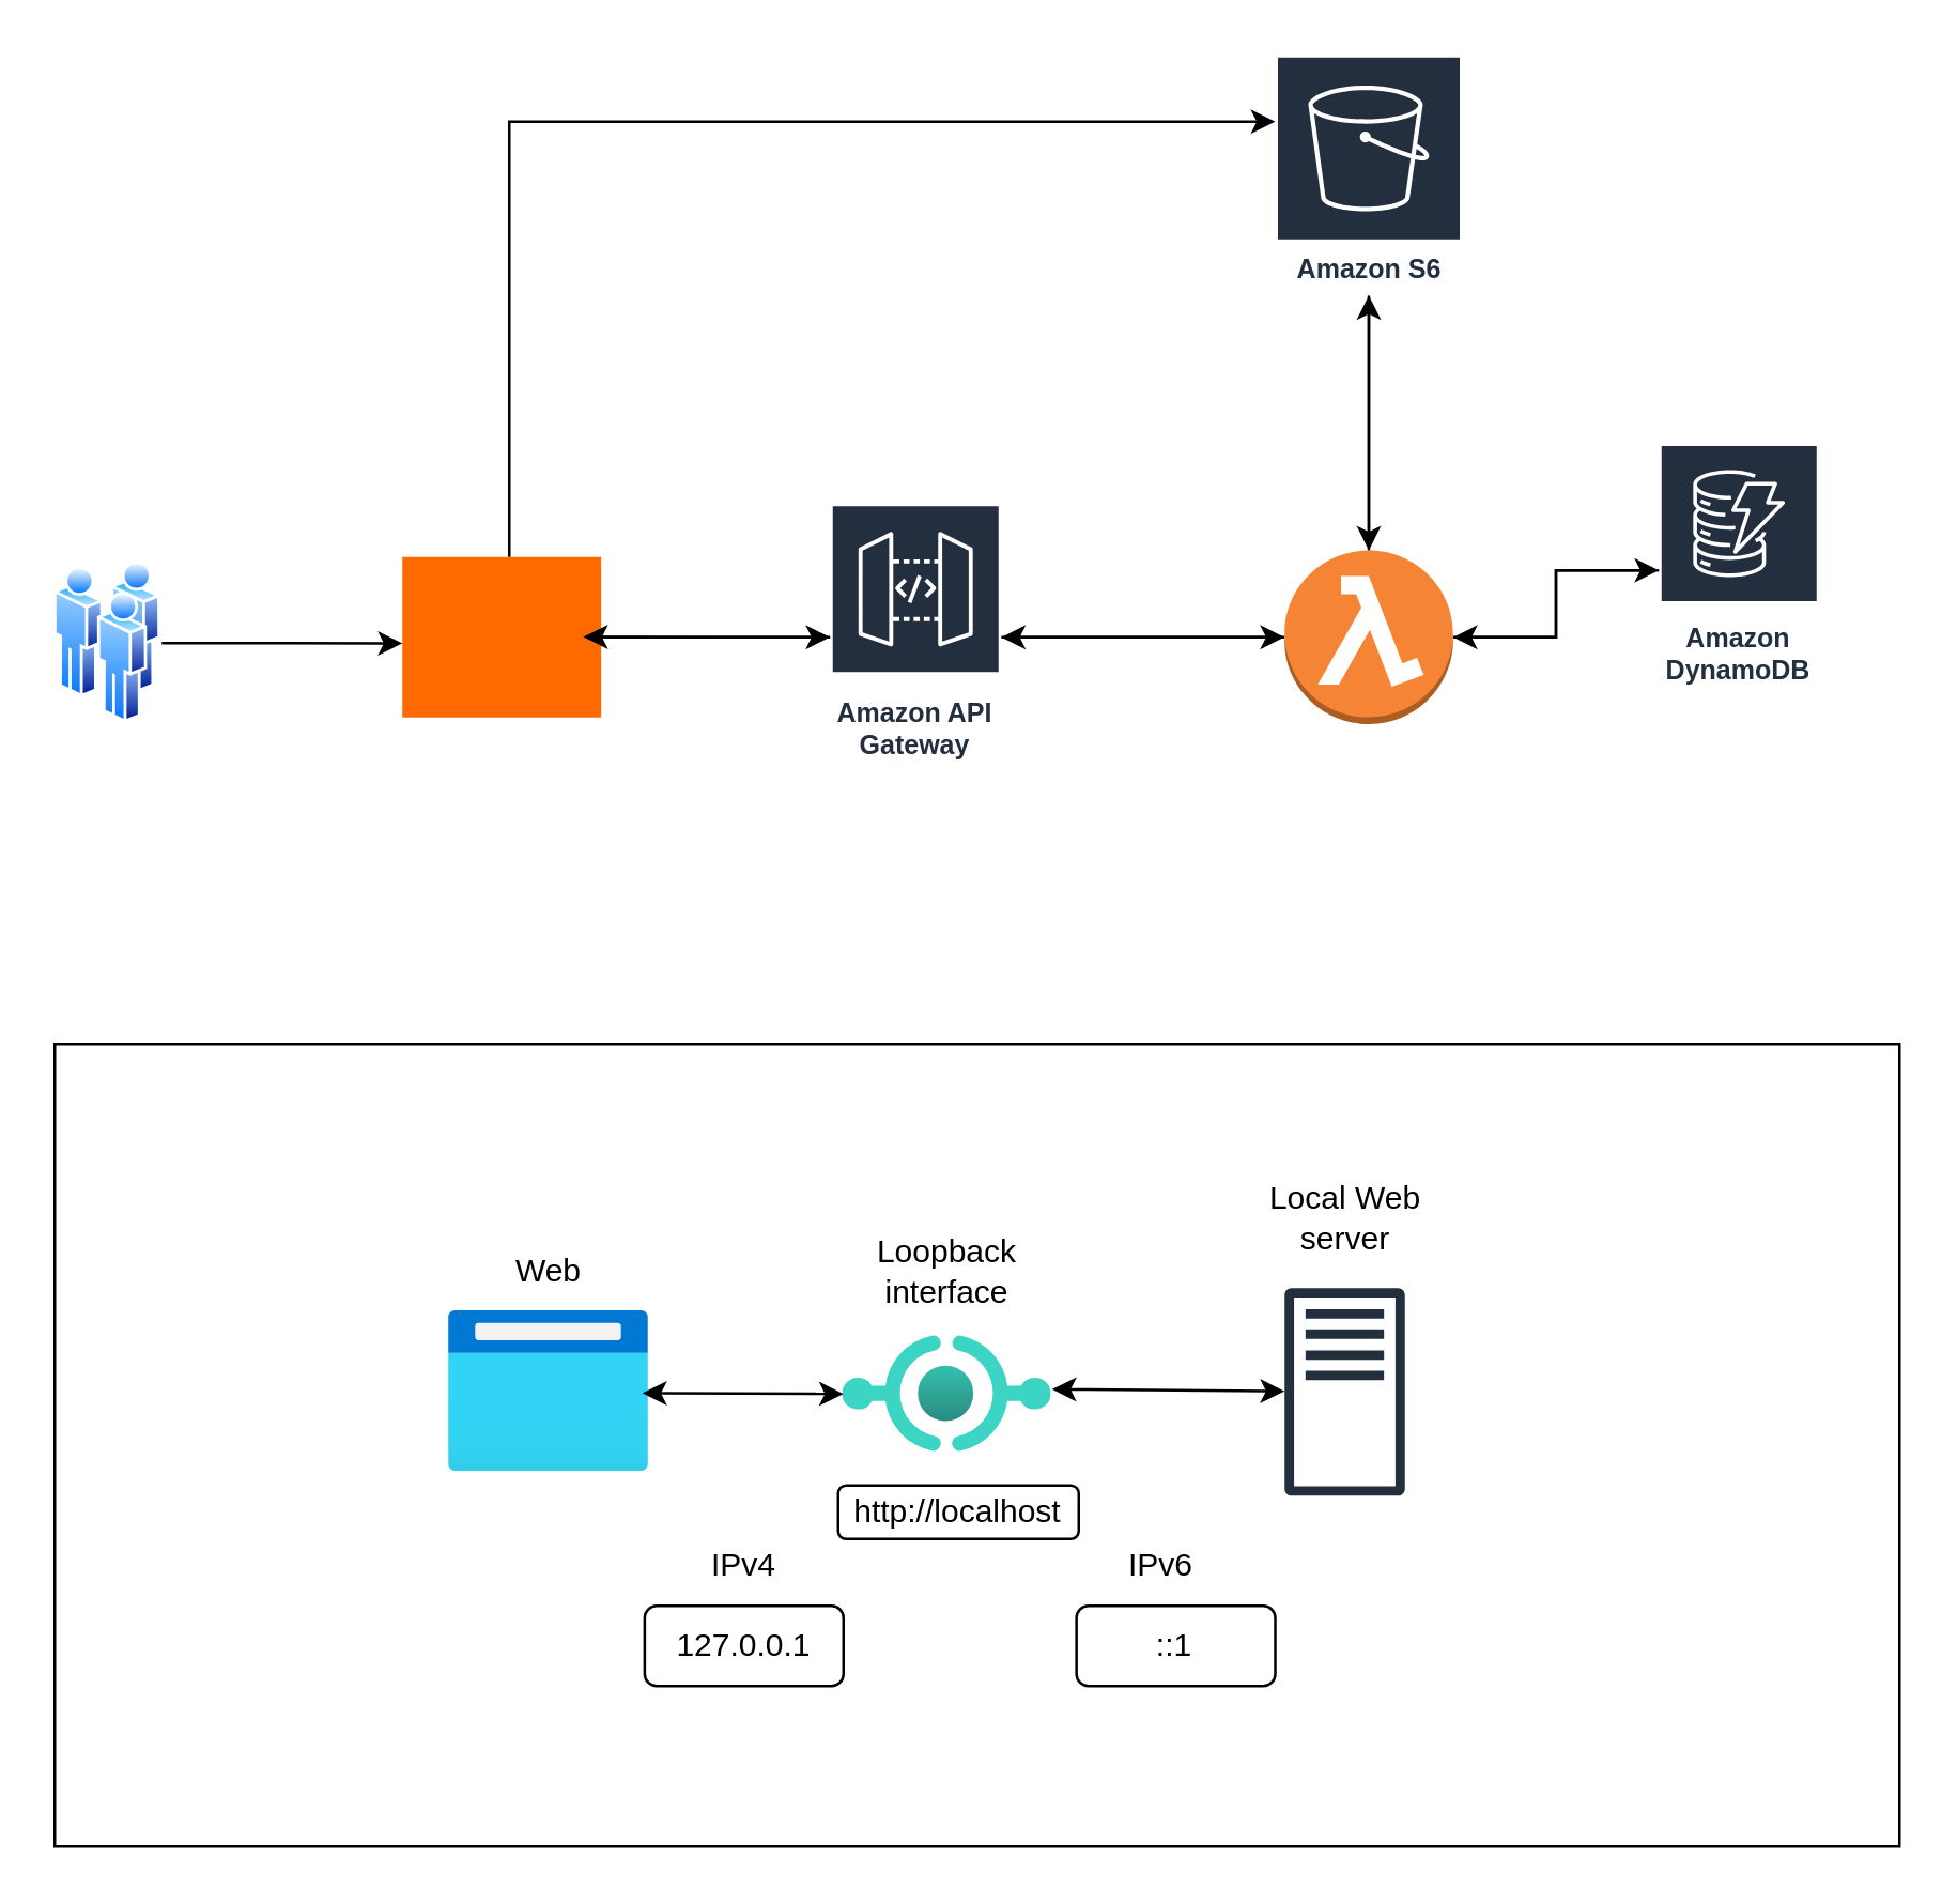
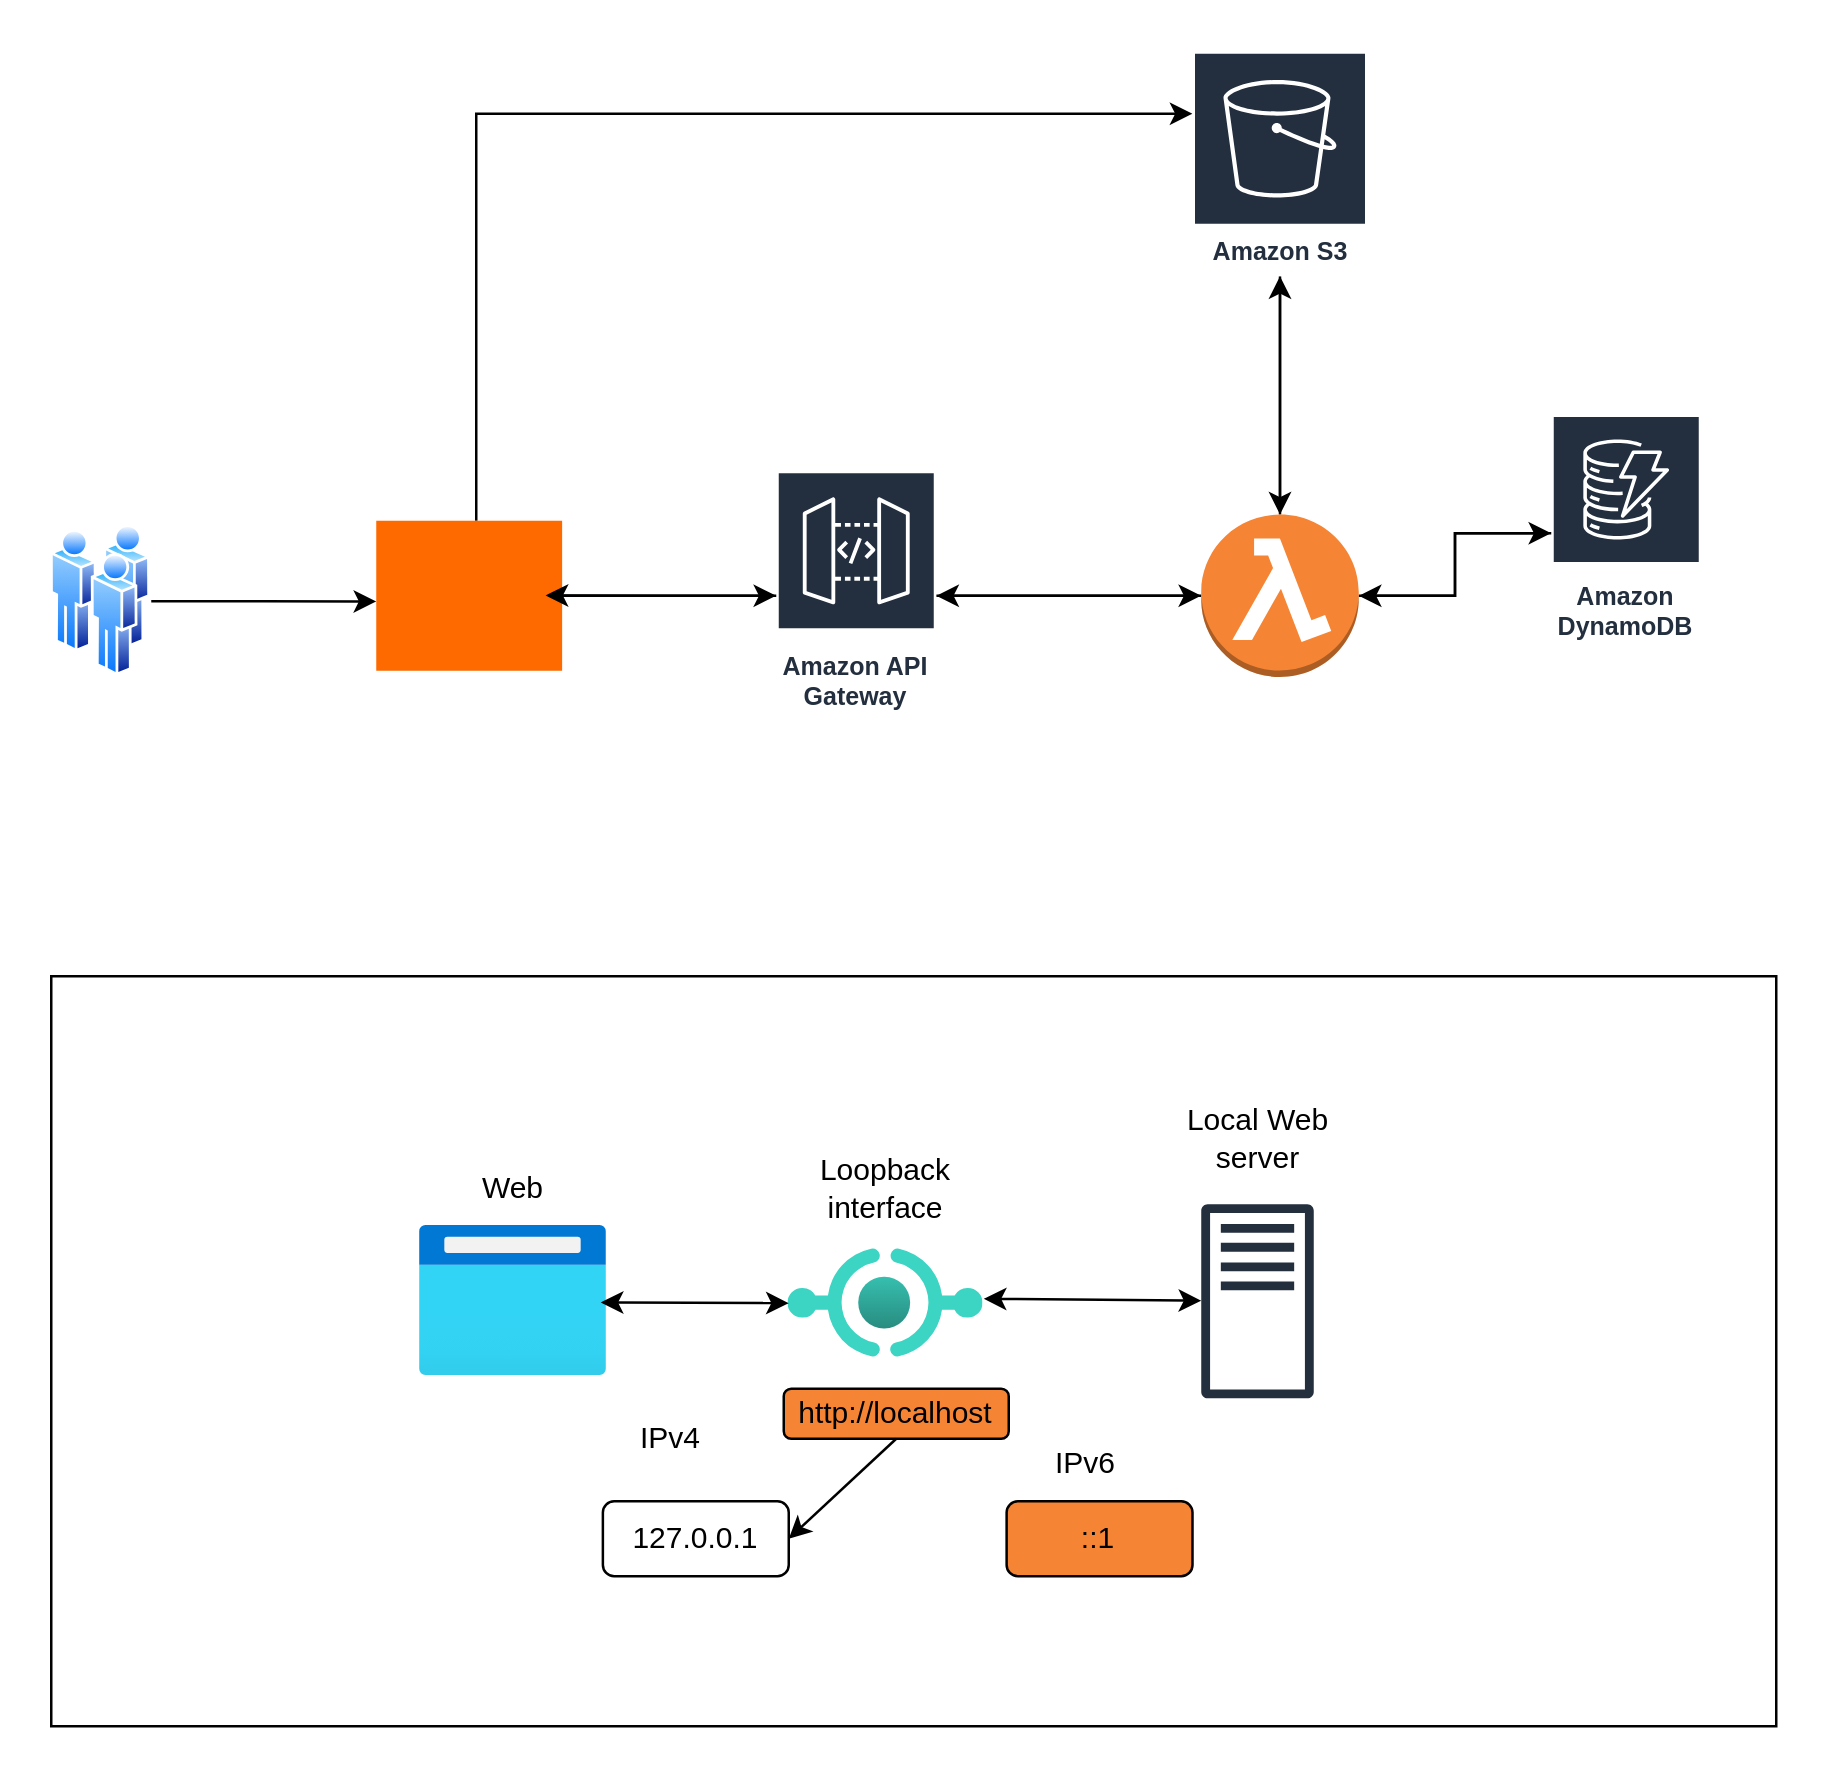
- <mxCell id="14" value="Amazon S6" style="sketch=0;outlineConnect=0;fontColor=#232F3E;gradientColor=none;strokeColor=#ffffff;fillColor=#232F3E;dashed=0;verticalLabelPosition=middle;verticalAlign=bottom;align=center;html=1;whiteSpace=wrap;fontSize=10;fontStyle=1;spacing=3;shape=mxgraph.aws4.productIcon;prIcon=mxgraph.aws4.s3;" parent="1" vertex="1"><mxGeometry x="476.5" y="20" width="70" height="90" as="geometry" /></mxCell>
+ <mxCell id="14" value="Amazon S3" style="sketch=0;outlineConnect=0;fontColor=#232F3E;gradientColor=none;strokeColor=#ffffff;fillColor=#232F3E;dashed=0;verticalLabelPosition=middle;verticalAlign=bottom;align=center;html=1;whiteSpace=wrap;fontSize=10;fontStyle=1;spacing=3;shape=mxgraph.aws4.productIcon;prIcon=mxgraph.aws4.s3;" parent="1" vertex="1"><mxGeometry x="476.5" y="20" width="70" height="90" as="geometry" /></mxCell>
- <mxCell id="30" value="http://localhost" style="rounded=1;whiteSpace=wrap;html=1;" vertex="1" parent="1"><mxGeometry x="313" y="555" width="90" height="20" as="geometry" /></mxCell>
+ <mxCell id="30" value="http://localhost" style="rounded=1;whiteSpace=wrap;html=1;fillColor=#f58534;" vertex="1" parent="1"><mxGeometry x="313" y="555" width="90" height="20" as="geometry" /></mxCell>
- <mxCell id="28" value="IPv4" style="text;html=1;align=center;verticalAlign=middle;whiteSpace=wrap;rounded=0;" vertex="1" parent="1"><mxGeometry x="247.82" y="570" width="60" height="30" as="geometry" /></mxCell>
+ <mxCell id="28" value="IPv4" style="text;html=1;align=center;verticalAlign=middle;whiteSpace=wrap;rounded=0;" vertex="1" parent="1"><mxGeometry x="237.82" y="560" width="60" height="30" as="geometry" /></mxCell>
+ <mxCell id="31" value="" style="endArrow=classic;html=1;rounded=0;entryX=1;entryY=0.5;entryDx=0;entryDy=0;exitX=0.5;exitY=1;exitDx=0;exitDy=0;" edge="1" parent="1" source="30" target="26"><mxGeometry width="50" height="50" relative="1" as="geometry"><mxPoint x="350" y="600" as="sourcePoint" /><mxPoint x="400" y="550" as="targetPoint" /></mxGeometry></mxCell>
- <mxCell id="27" value="::1" style="rounded=1;whiteSpace=wrap;html=1;" vertex="1" parent="1"><mxGeometry x="402.15" y="600" width="74.35" height="30" as="geometry" /></mxCell>
+ <mxCell id="27" value="::1" style="rounded=1;whiteSpace=wrap;html=1;fillColor=#f58534;" vertex="1" parent="1"><mxGeometry x="402.15" y="600" width="74.35" height="30" as="geometry" /></mxCell>
